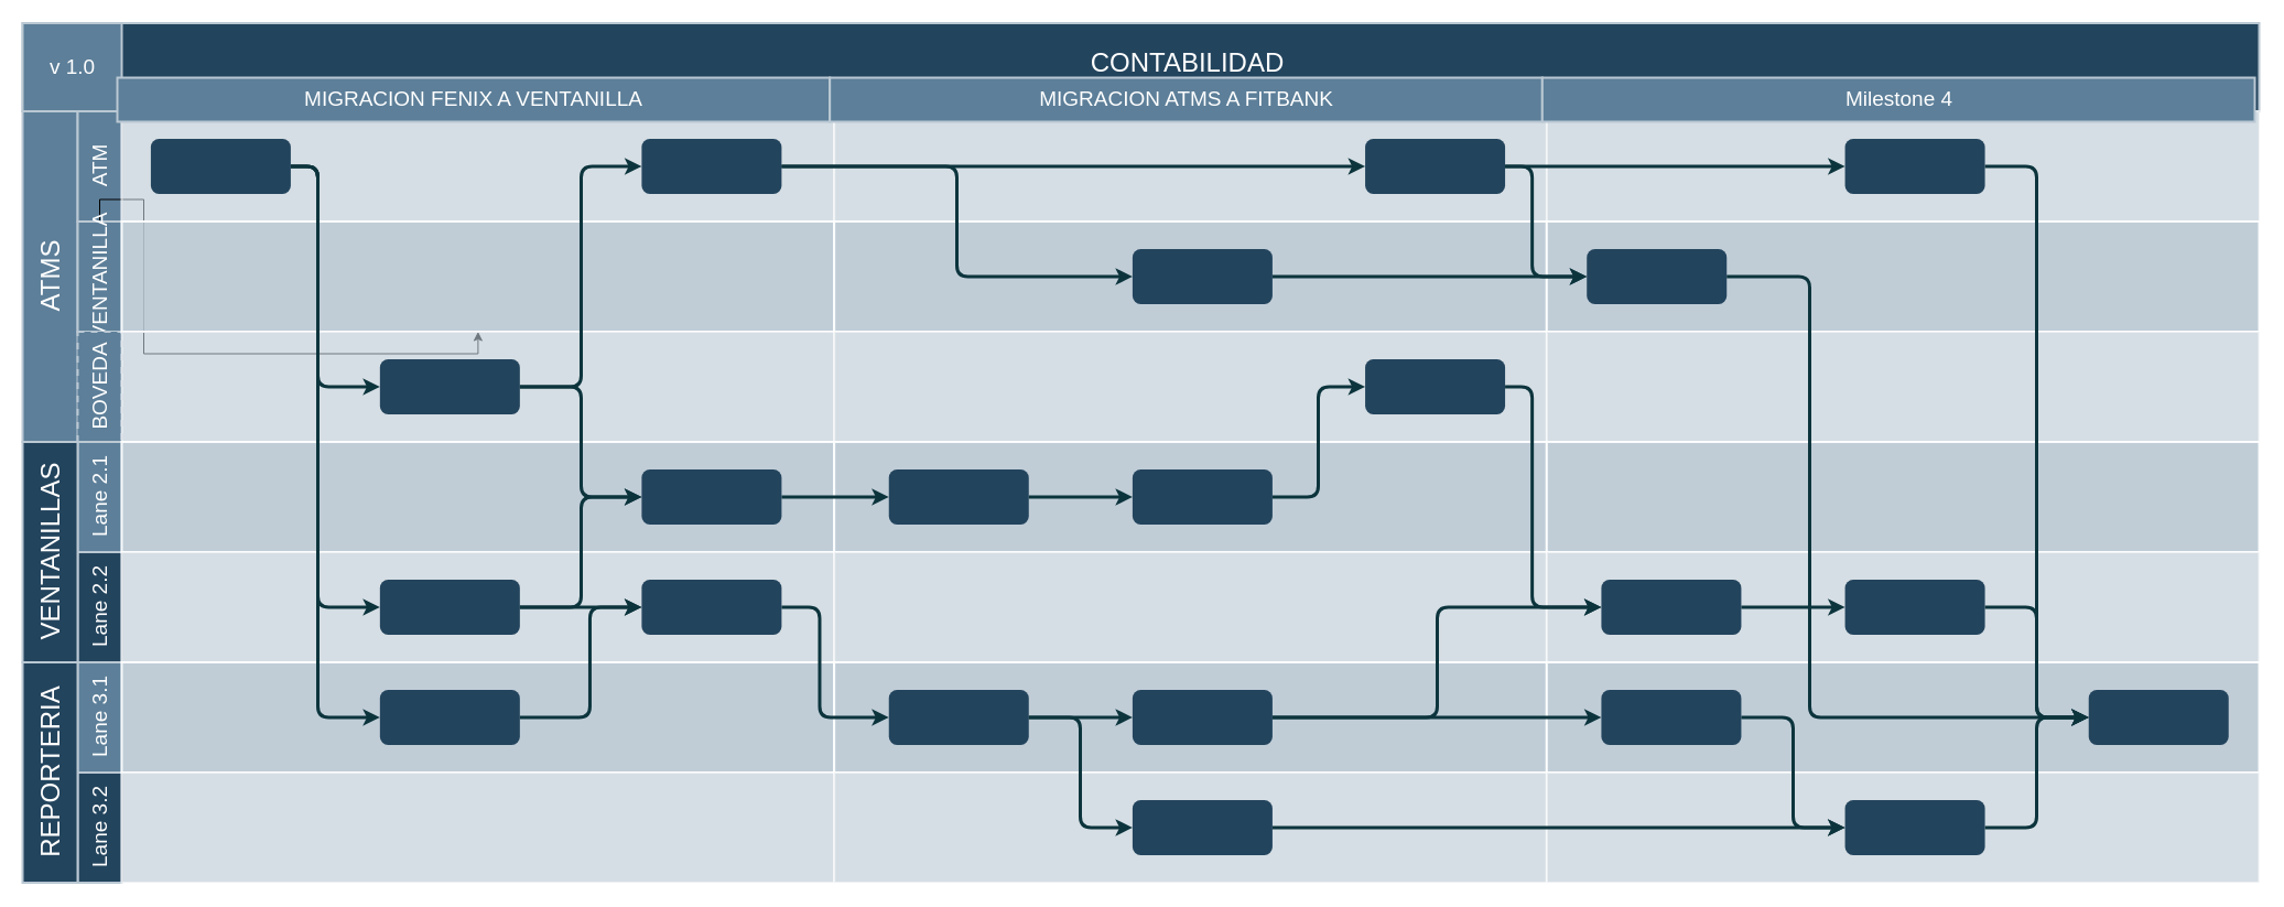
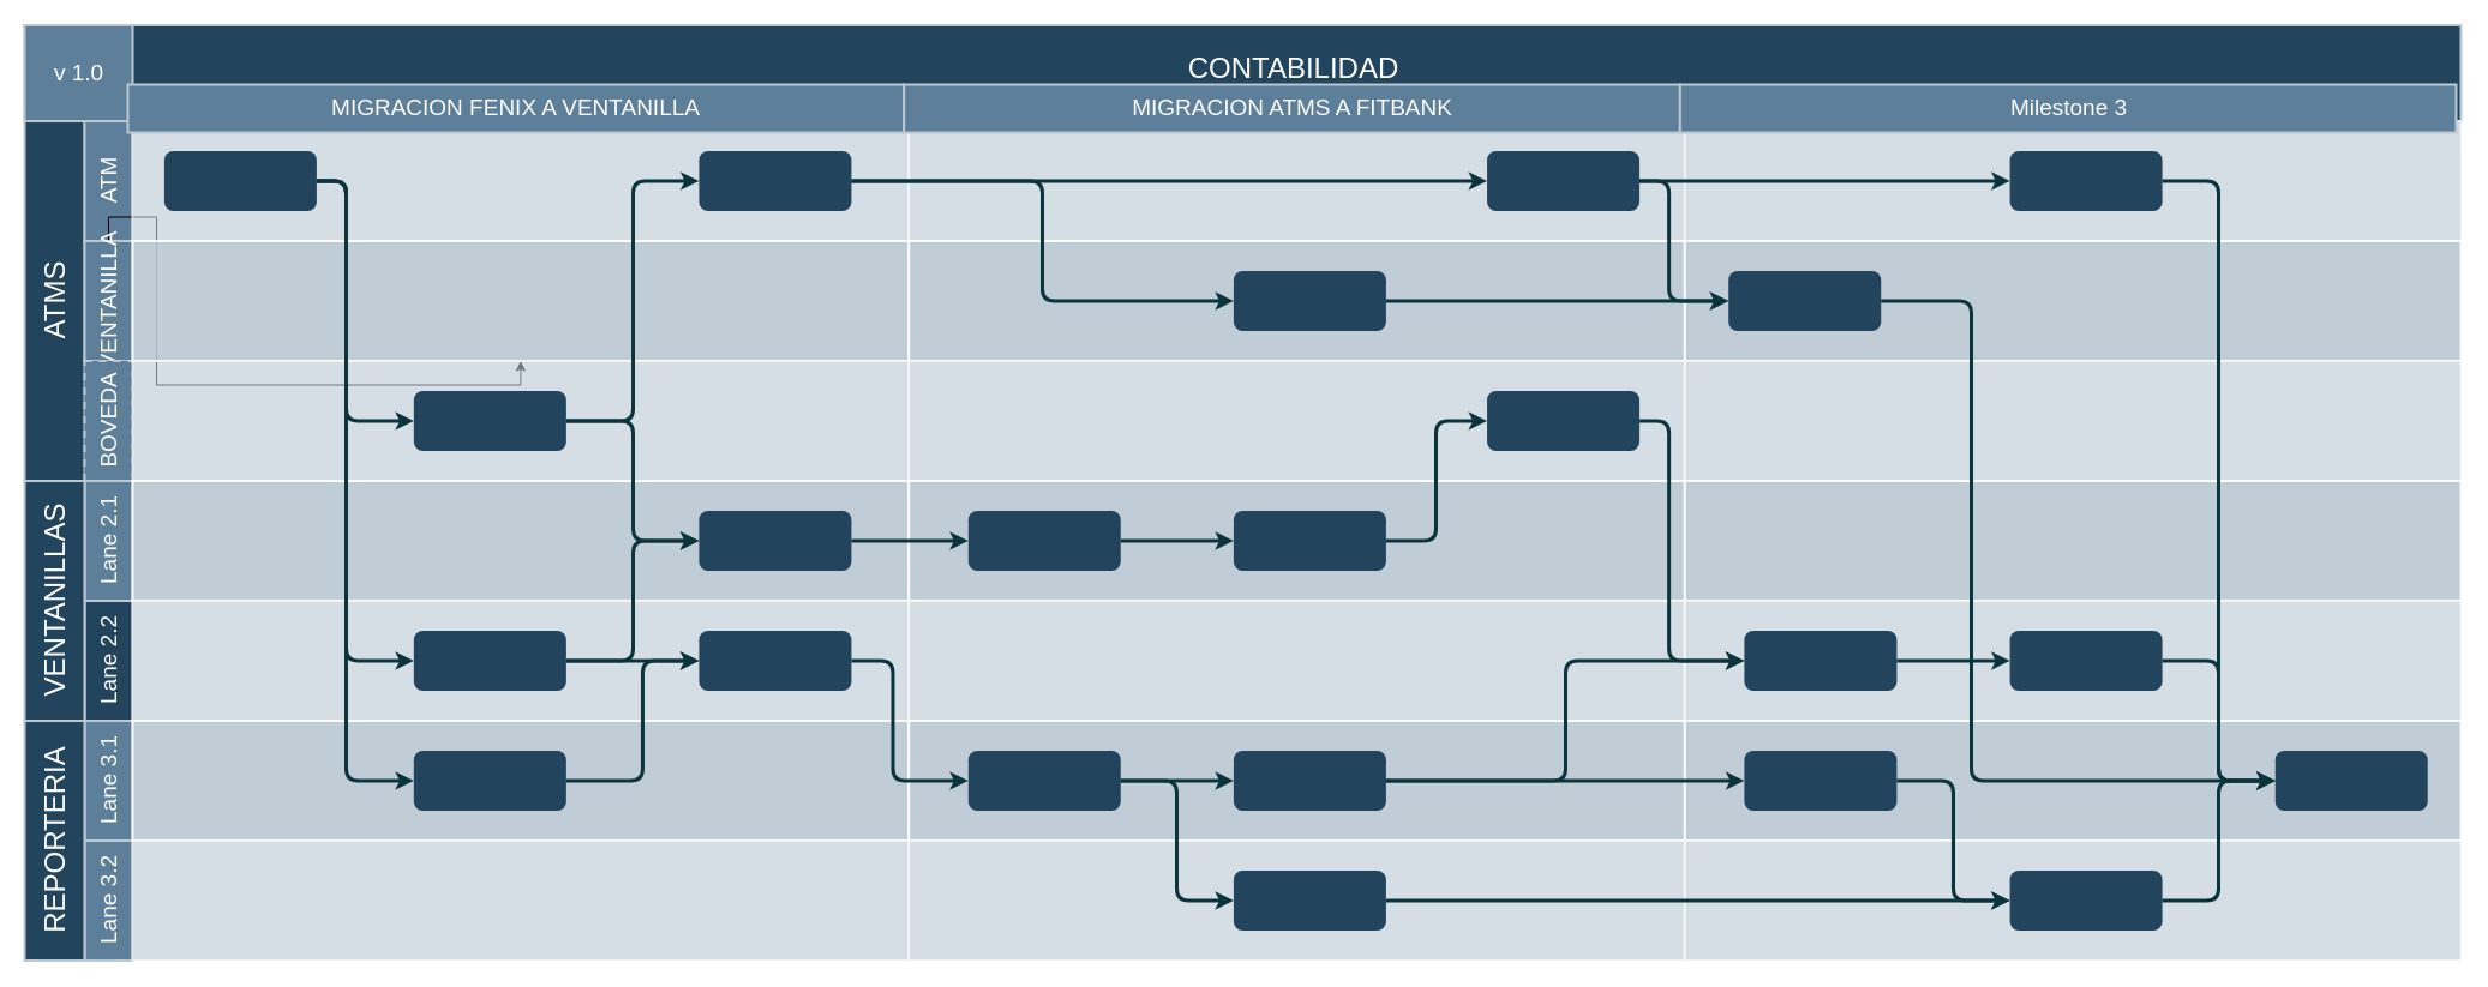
- <mxCell id="90" value="Milestone 4" style="strokeColor=#BAC8D3;fillColor=#5d7f99;fontSize=19;strokeWidth=2;fontFamily=Helvetica;html=1;labelBackgroundColor=none;fontColor=#FFFFFF;" parent="87" vertex="1"><mxGeometry x="1293.331" width="646.667" height="40" as="geometry" /></mxCell>
+ <mxCell id="90" value="Milestone 3" style="strokeColor=#BAC8D3;fillColor=#5d7f99;fontSize=19;strokeWidth=2;fontFamily=Helvetica;html=1;labelBackgroundColor=none;fontColor=#FFFFFF;" parent="87" vertex="1"><mxGeometry x="1293.331" width="646.667" height="40" as="geometry" /></mxCell>
- <mxCell id="3" value="ATMS" style="strokeColor=#BAC8D3;fillColor=#5d7f99;fontSize=24;strokeWidth=2;horizontal=0;fontFamily=Helvetica;html=1;fontColor=#FFFFFF;fontStyle=0;" parent="1" vertex="1"><mxGeometry x="20" y="100.5" width="50" height="300" as="geometry" /></mxCell>
+ <mxCell id="3" value="ATMS" style="strokeColor=#BAC8D3;fillColor=#23445D;fontSize=24;strokeWidth=2;horizontal=0;fontFamily=Helvetica;html=1;fontColor=#FFFFFF;fontStyle=0" parent="1" vertex="1"><mxGeometry x="20" y="100.5" width="50" height="300" as="geometry" /></mxCell>
- <mxCell id="12" value="Lane 3.2" style="strokeColor=#BAC8D3;fillColor=#23445d;fontSize=19;strokeWidth=2;horizontal=0;fontFamily=Helvetica;html=1;labelBackgroundColor=none;fontColor=#FFFFFF;" parent="1" vertex="1"><mxGeometry x="70" y="700.5" width="40" height="100" as="geometry" /></mxCell>
+ <mxCell id="12" value="Lane 3.2" style="strokeColor=#BAC8D3;fillColor=#5d7f99;fontSize=19;strokeWidth=2;horizontal=0;fontFamily=Helvetica;html=1;labelBackgroundColor=none;fontColor=#FFFFFF;" parent="1" vertex="1"><mxGeometry x="70" y="700.5" width="40" height="100" as="geometry" /></mxCell>
